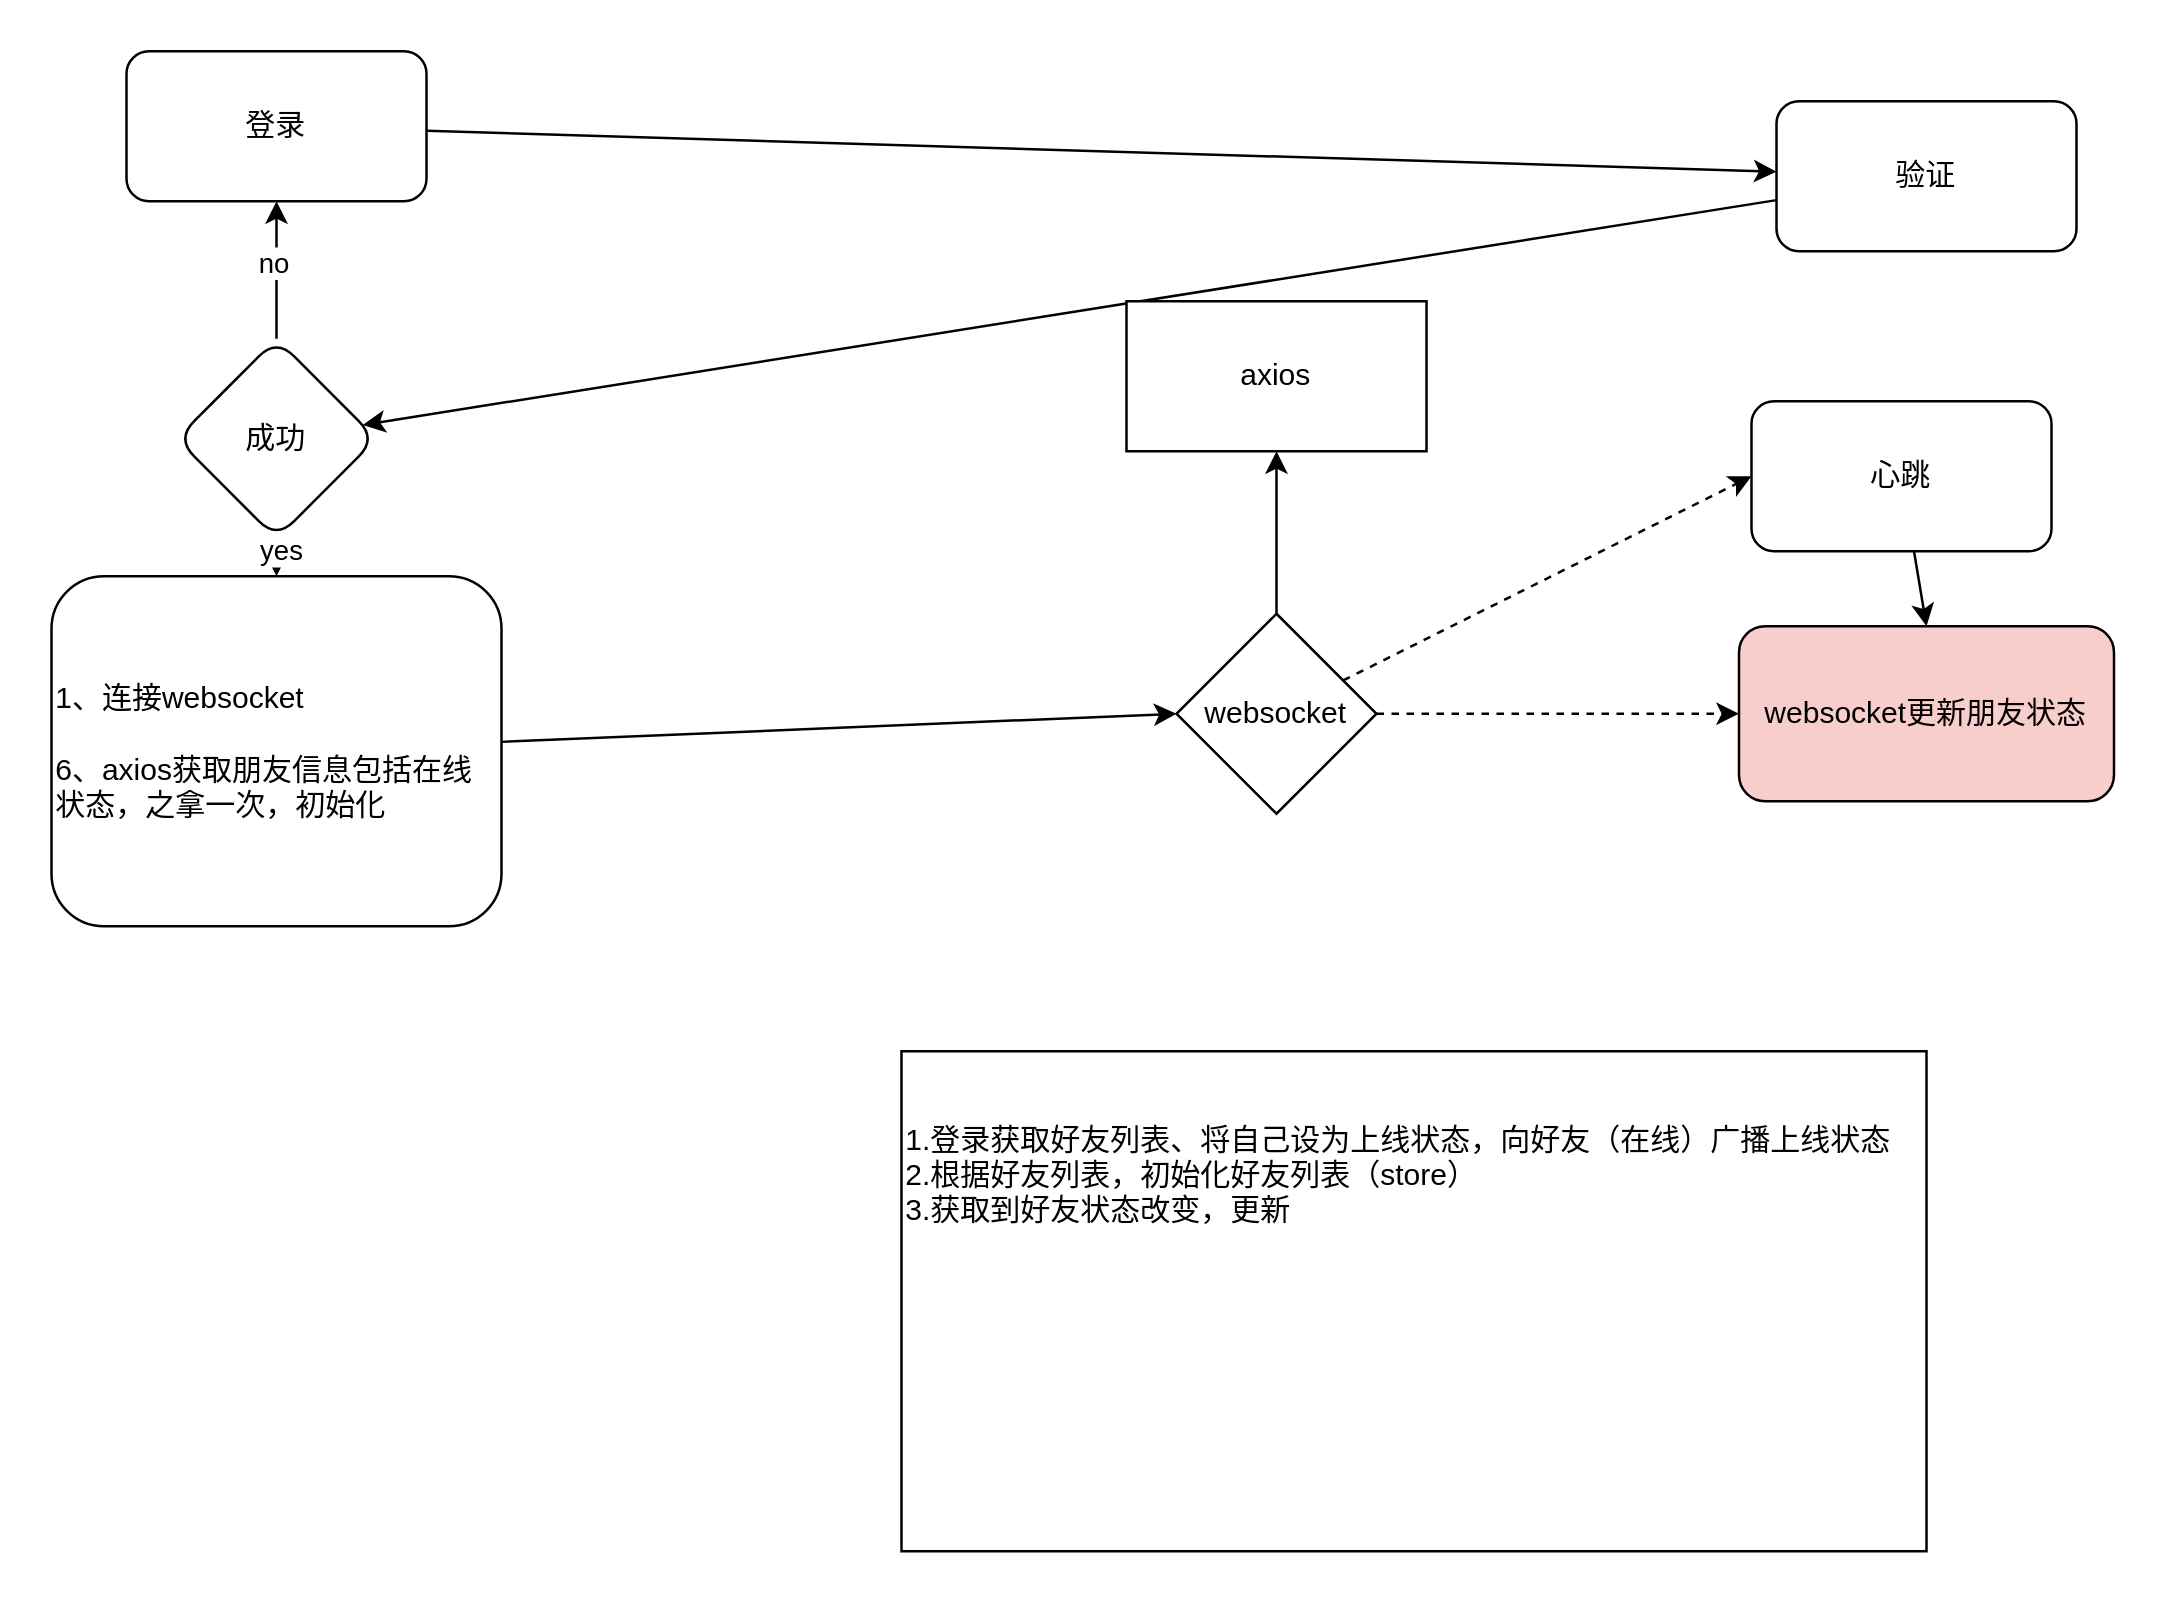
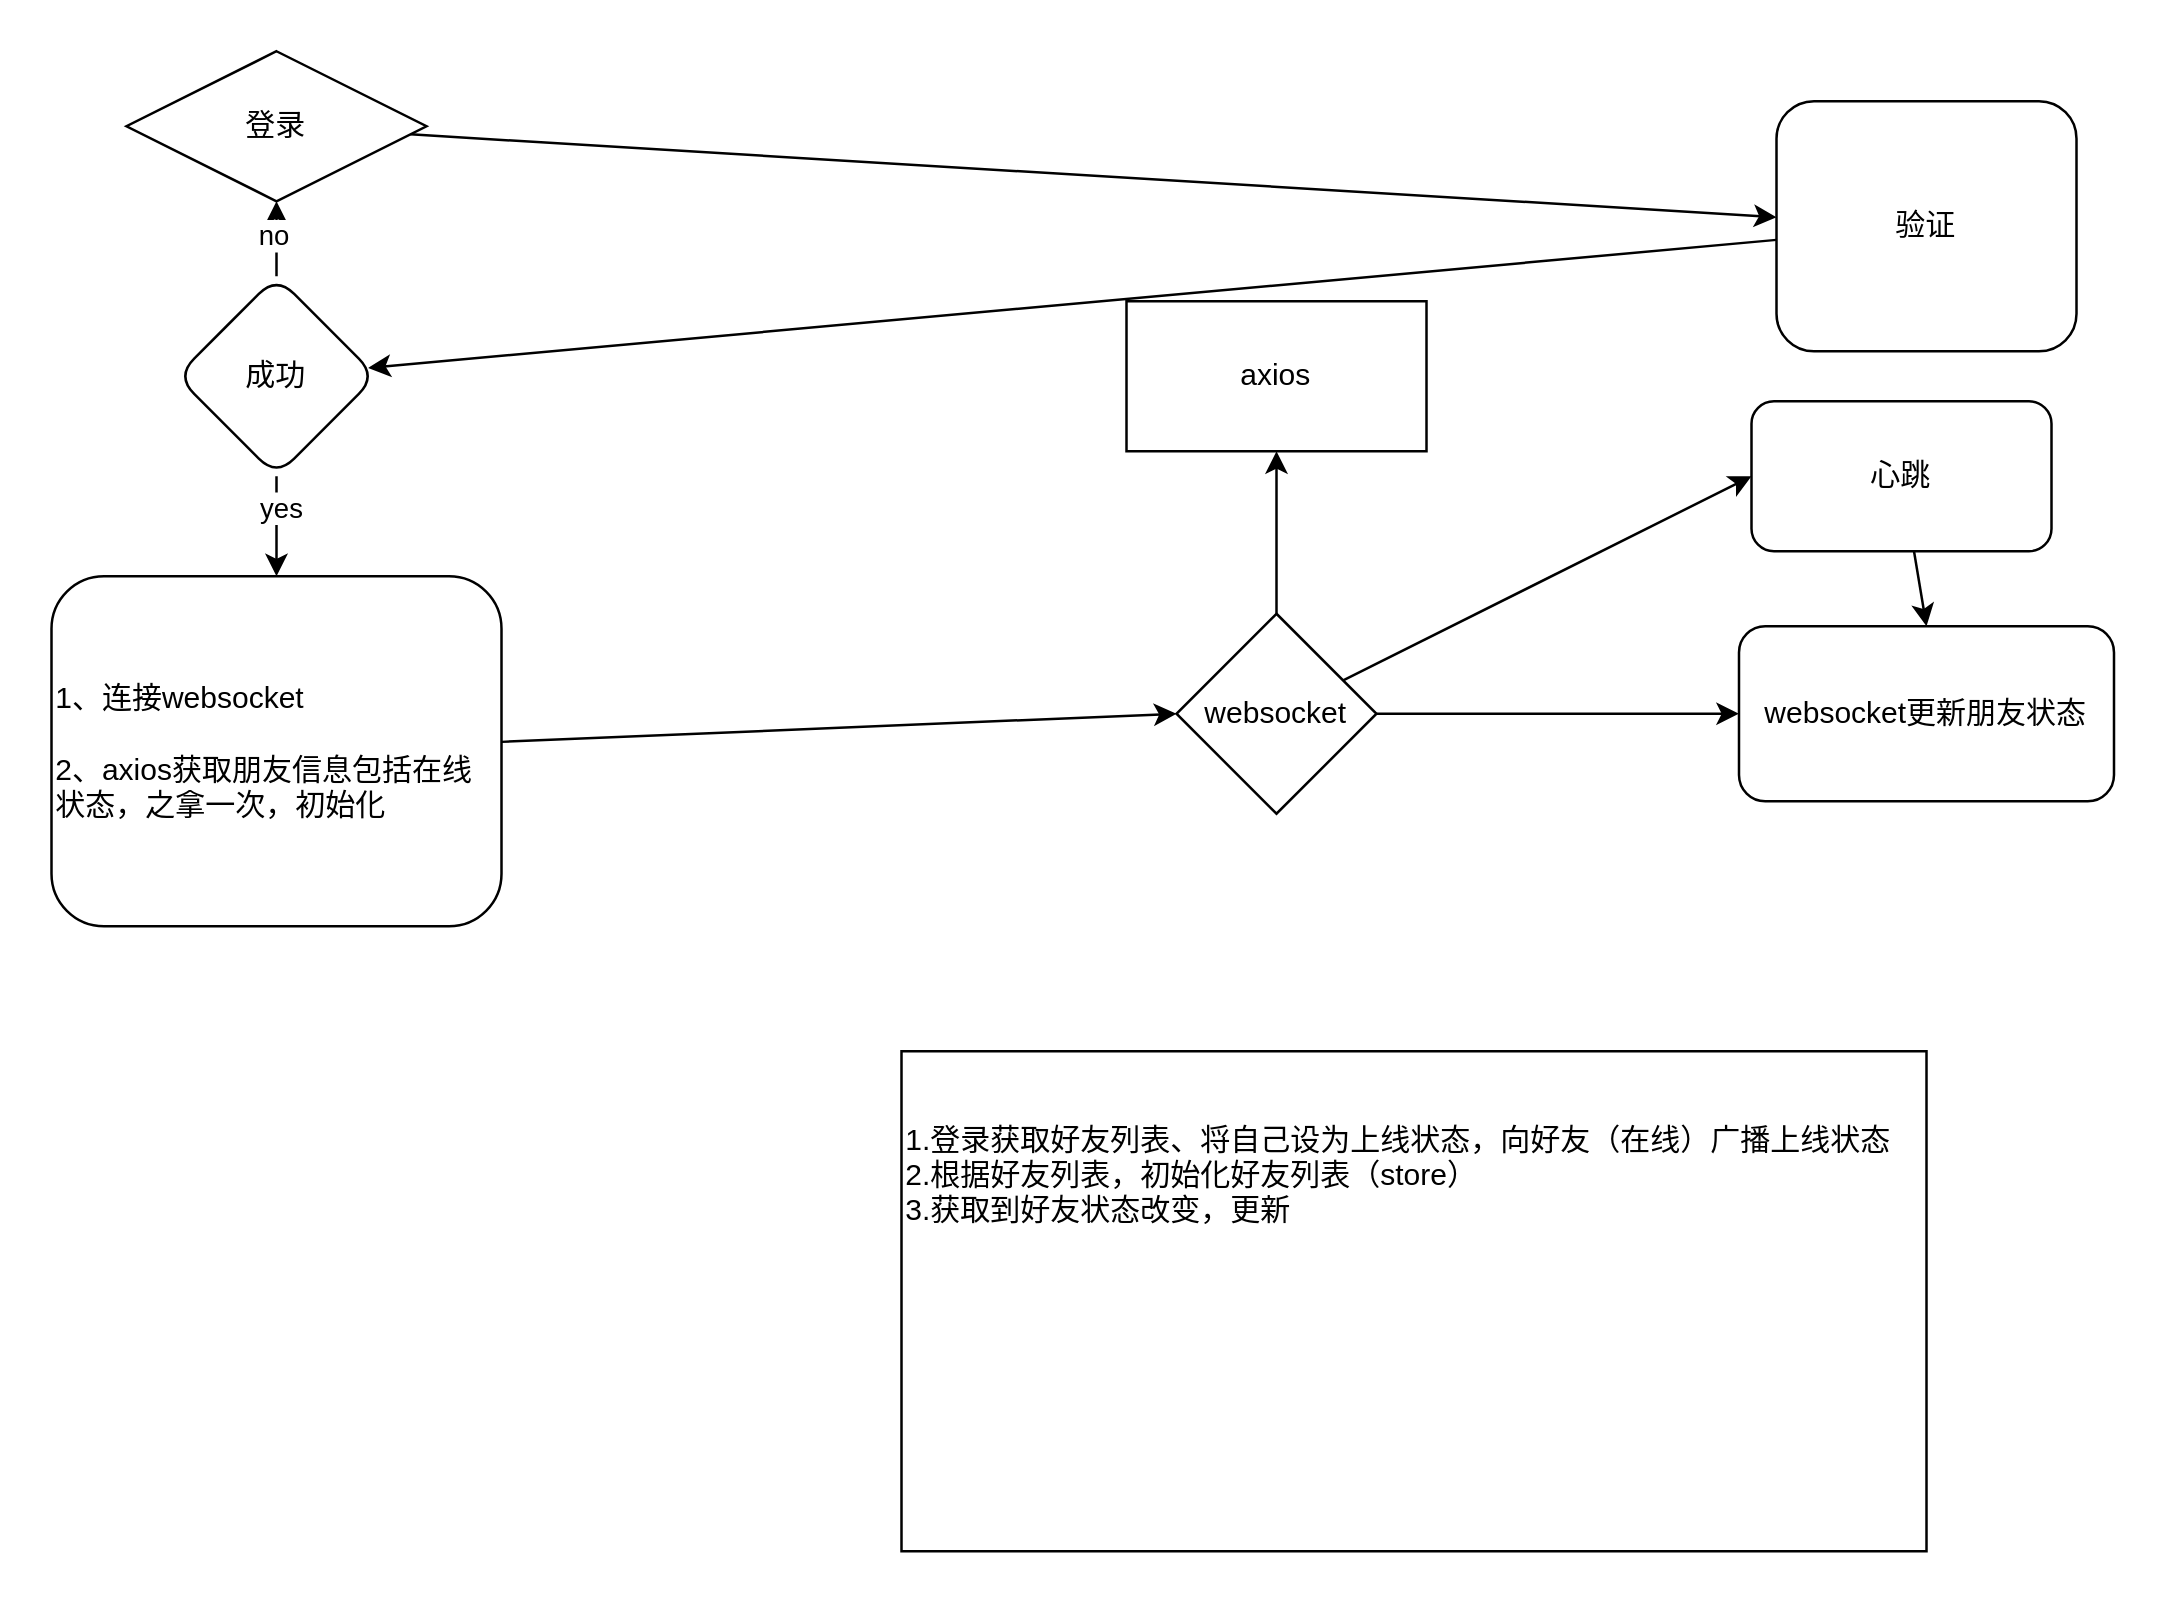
- <mxCell id="3" value="登录" style="rounded=1;whiteSpace=wrap;html=1;" parent="1" vertex="1"><mxGeometry x="50" y="20" width="120" height="60" as="geometry" /></mxCell>
+ <mxCell id="3" value="登录" style="rhombus;whiteSpace=wrap;html=1;" parent="1" vertex="1"><mxGeometry x="50" y="20" width="120" height="60" as="geometry" /></mxCell>
- <mxCell id="5" value="验证" style="rounded=1;whiteSpace=wrap;html=1;" parent="1" vertex="1"><mxGeometry x="710" y="40" width="120" height="60" as="geometry" /></mxCell>
+ <mxCell id="5" value="验证" style="rounded=1;whiteSpace=wrap;html=1;" parent="1" vertex="1"><mxGeometry x="710" y="40" width="120" height="100" as="geometry" /></mxCell>
- <mxCell id="12" value="成功" style="rhombus;whiteSpace=wrap;html=1;rounded=1;" parent="1" vertex="1"><mxGeometry x="70" y="135" width="80" height="80" as="geometry" /></mxCell>
+ <mxCell id="12" value="成功" style="rhombus;whiteSpace=wrap;html=1;rounded=1;" parent="1" vertex="1"><mxGeometry x="70" y="110" width="80" height="80" as="geometry" /></mxCell>
- <mxCell id="14" style="edgeStyle=none;html=1;entryX=0;entryY=0.5;entryDx=0;entryDy=0;dashed=1;" parent="1" source="17" target="19" edge="1"><mxGeometry relative="1" as="geometry"><mxPoint x="670" y="260" as="targetPoint" /></mxGeometry></mxCell>
+ <mxCell id="14" style="edgeStyle=none;html=1;entryX=0;entryY=0.5;entryDx=0;entryDy=0;" parent="1" source="17" target="19" edge="1"><mxGeometry relative="1" as="geometry"><mxPoint x="670" y="260" as="targetPoint" /></mxGeometry></mxCell>
- <mxCell id="15" style="edgeStyle=none;html=1;dashed=1;" parent="1" source="17" target="13" edge="1"><mxGeometry relative="1" as="geometry" /></mxCell>
+ <mxCell id="15" style="edgeStyle=none;html=1;" parent="1" source="17" target="13" edge="1"><mxGeometry relative="1" as="geometry" /></mxCell>
- <mxCell id="13" value="websocket更新朋友状态" style="whiteSpace=wrap;html=1;rounded=1;fillColor=#f8cecc;" parent="1" vertex="1"><mxGeometry x="695" y="250" width="150" height="70" as="geometry" /></mxCell>
+ <mxCell id="13" value="websocket更新朋友状态" style="whiteSpace=wrap;html=1;rounded=1;" parent="1" vertex="1"><mxGeometry x="695" y="250" width="150" height="70" as="geometry" /></mxCell>
- <mxCell id="7" value="1、连接websocket&lt;div&gt;&lt;font color=&quot;#000000&quot;&gt;&lt;br&gt;&lt;/font&gt;6、axios获取朋友信息包括在线状态，之拿一次，初始化&lt;/div&gt;" style="whiteSpace=wrap;html=1;rounded=1;align=left;" parent="1" vertex="1"><mxGeometry x="20" y="230" width="180" height="140" as="geometry" /></mxCell>
+ <mxCell id="7" value="1、连接websocket&lt;div&gt;&lt;font color=&quot;#000000&quot;&gt;&lt;br&gt;&lt;/font&gt;2、axios获取朋友信息包括在线状态，之拿一次，初始化&lt;/div&gt;" style="whiteSpace=wrap;html=1;rounded=1;align=left;" parent="1" vertex="1"><mxGeometry x="20" y="230" width="180" height="140" as="geometry" /></mxCell>
